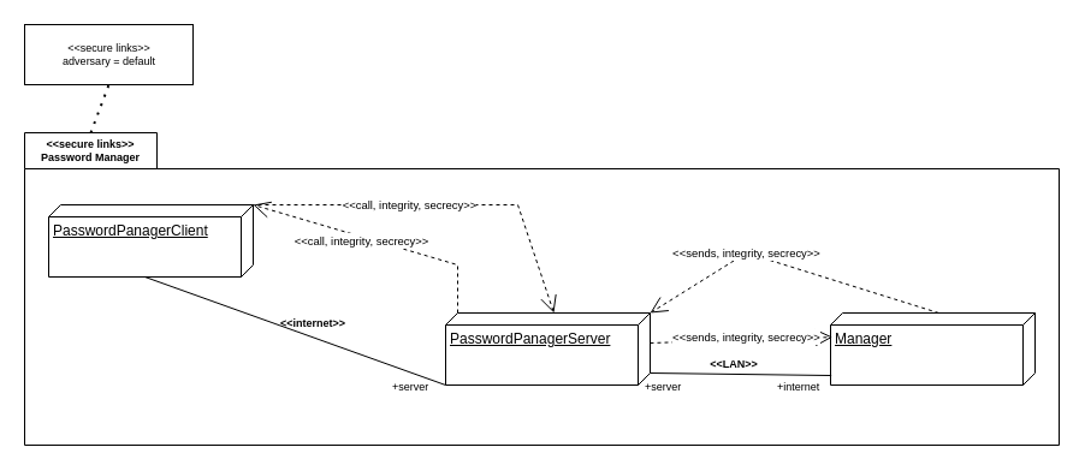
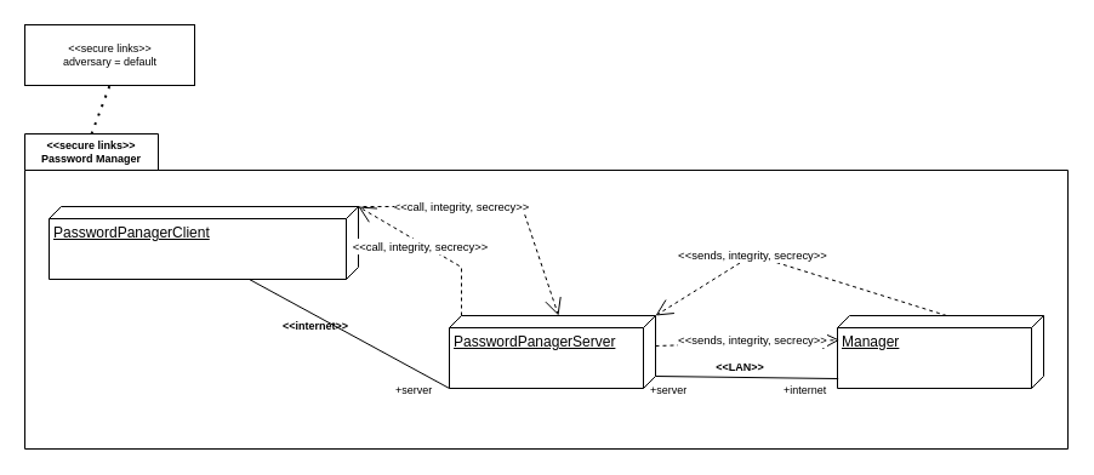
- <mxCell id="3" value="PasswordPanagerClient" style="verticalAlign=top;align=left;spacingTop=8;spacingLeft=2;spacingRight=12;shape=cube;size=10;direction=south;fontStyle=4;html=1;" parent="1" vertex="1"><mxGeometry x="40" y="170" width="170" height="60" as="geometry" /></mxCell>
+ <mxCell id="3" value="PasswordPanagerClient" style="verticalAlign=top;align=left;spacingTop=8;spacingLeft=2;spacingRight=12;shape=cube;size=10;direction=south;fontStyle=4;html=1;" parent="1" vertex="1"><mxGeometry x="40" y="170" width="255" height="60" as="geometry" /></mxCell>
